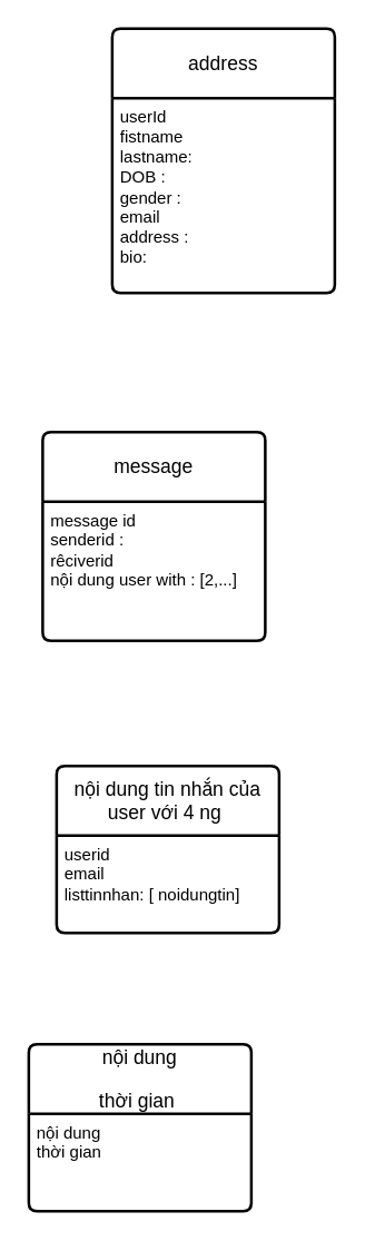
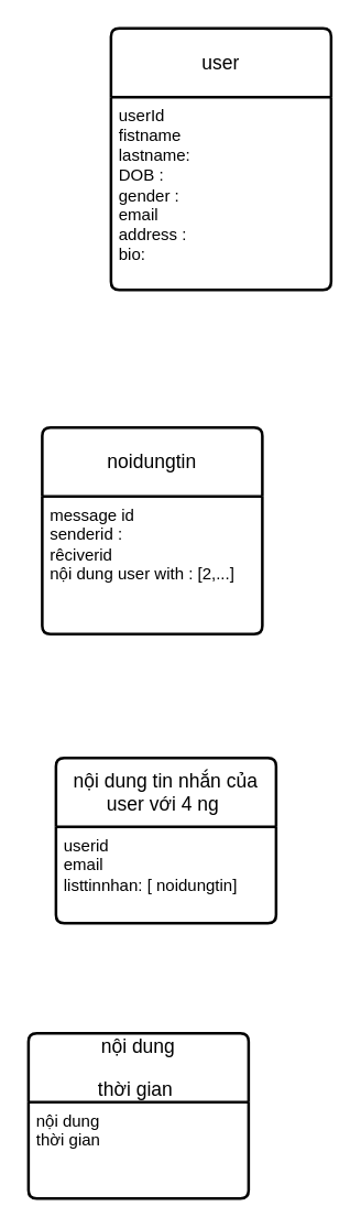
- <mxCell id="2" value="address" style="swimlane;childLayout=stackLayout;horizontal=1;startSize=50;horizontalStack=0;rounded=1;fontSize=14;fontStyle=0;strokeWidth=2;resizeParent=0;resizeLast=1;shadow=0;dashed=0;align=center;arcSize=4;whiteSpace=wrap;html=1;" parent="1" vertex="1"><mxGeometry x="80" y="20" width="160" height="190" as="geometry" /></mxCell>
+ <mxCell id="2" value="user" style="swimlane;childLayout=stackLayout;horizontal=1;startSize=50;horizontalStack=0;rounded=1;fontSize=14;fontStyle=0;strokeWidth=2;resizeParent=0;resizeLast=1;shadow=0;dashed=0;align=center;arcSize=4;whiteSpace=wrap;html=1;" parent="1" vertex="1"><mxGeometry x="80" y="20" width="160" height="190" as="geometry" /></mxCell>
- <mxCell id="4" value="message" style="swimlane;childLayout=stackLayout;horizontal=1;startSize=50;horizontalStack=0;rounded=1;fontSize=14;fontStyle=0;strokeWidth=2;resizeParent=0;resizeLast=1;shadow=0;dashed=0;align=center;arcSize=4;whiteSpace=wrap;html=1;" vertex="1" parent="1"><mxGeometry x="30" y="310" width="160" height="150" as="geometry" /></mxCell>
+ <mxCell id="4" value="noidungtin" style="swimlane;childLayout=stackLayout;horizontal=1;startSize=50;horizontalStack=0;rounded=1;fontSize=14;fontStyle=0;strokeWidth=2;resizeParent=0;resizeLast=1;shadow=0;dashed=0;align=center;arcSize=4;whiteSpace=wrap;html=1;" vertex="1" parent="1"><mxGeometry x="30" y="310" width="160" height="150" as="geometry" /></mxCell>
